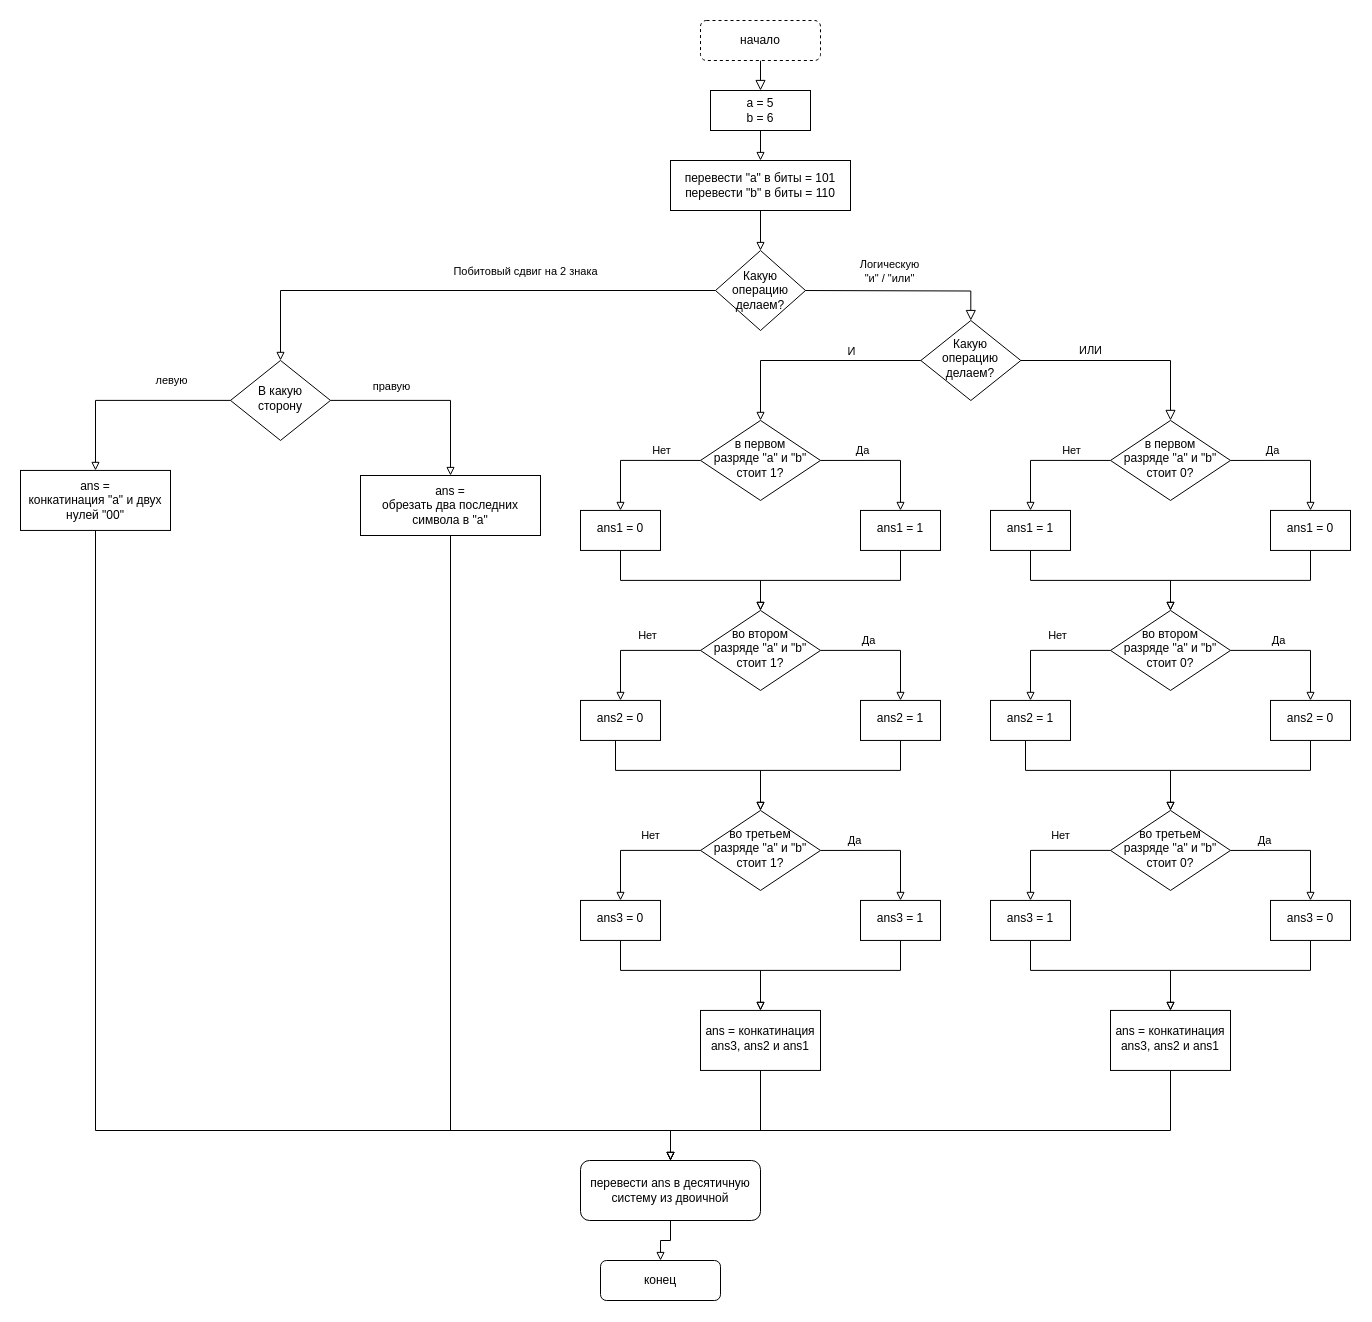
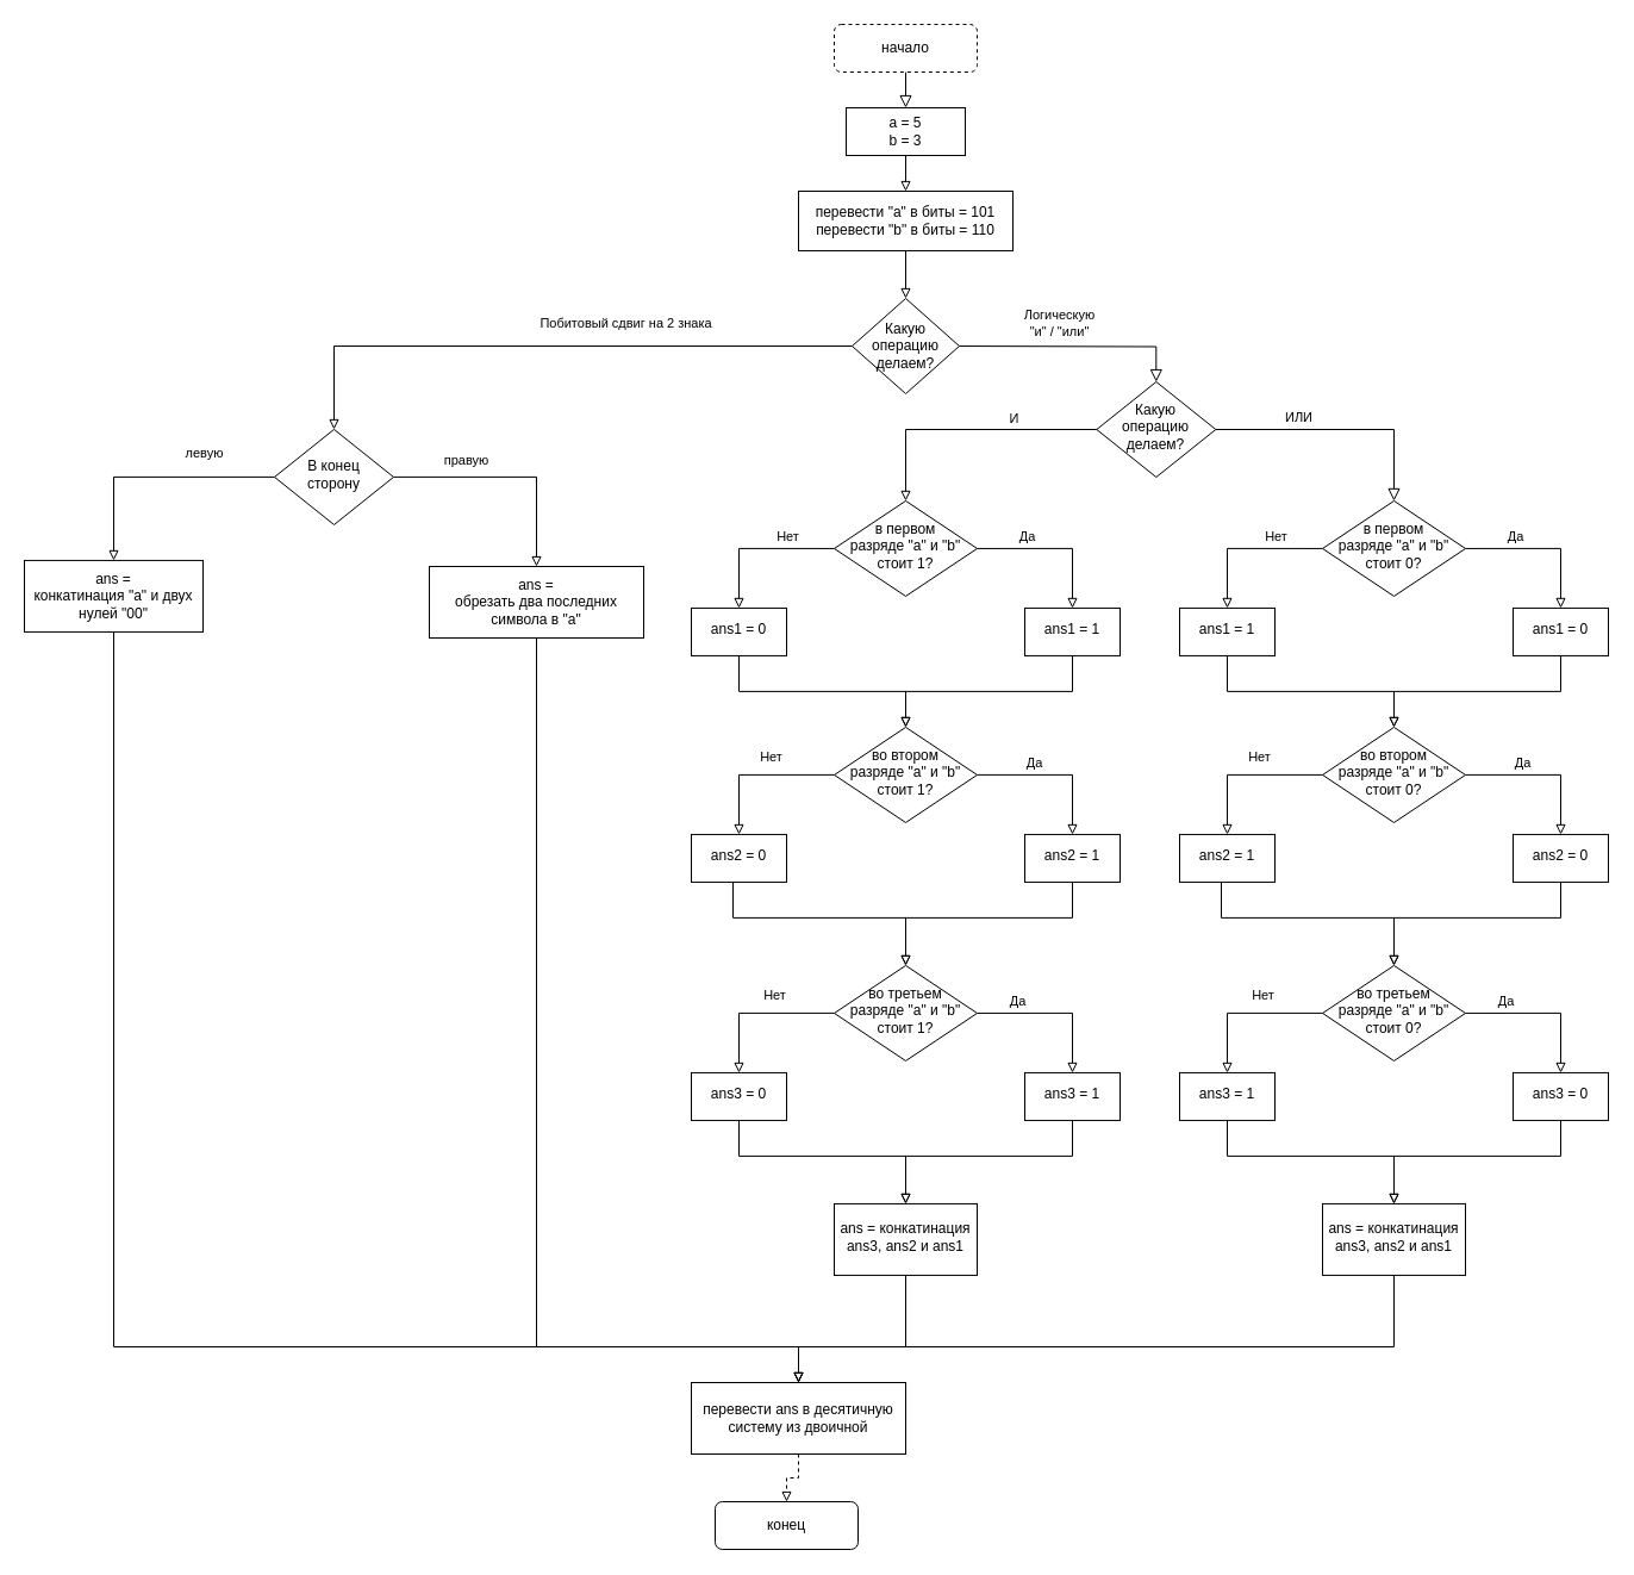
- <mxCell id="11" value="&lt;div&gt;a = 5&lt;/div&gt;&lt;div&gt;b = 6&lt;br&gt;&lt;/div&gt;" style="rounded=0;whiteSpace=wrap;html=1;verticalAlign=middle;" parent="1" vertex="1"><mxGeometry x="710" y="90" width="100" height="40" as="geometry" /></mxCell>
+ <mxCell id="11" value="&lt;div&gt;a = 5&lt;/div&gt;&lt;div&gt;b = 3&lt;br&gt;&lt;/div&gt;" style="rounded=0;whiteSpace=wrap;html=1;verticalAlign=middle;" parent="1" vertex="1"><mxGeometry x="710" y="90" width="100" height="40" as="geometry" /></mxCell>
- <mxCell id="8" value="В какую сторону" style="rhombus;whiteSpace=wrap;html=1;shadow=0;fontFamily=Helvetica;fontSize=12;align=center;strokeWidth=1;spacing=6;spacingTop=-4;verticalAlign=middle;" parent="1" vertex="1"><mxGeometry x="230" y="359.94" width="100" height="80" as="geometry" /></mxCell>
+ <mxCell id="8" value="В конец сторону" style="rhombus;whiteSpace=wrap;html=1;shadow=0;fontFamily=Helvetica;fontSize=12;align=center;strokeWidth=1;spacing=6;spacingTop=-4;verticalAlign=middle;" parent="1" vertex="1"><mxGeometry x="230" y="359.94" width="100" height="80" as="geometry" /></mxCell>
- <mxCell id="86" value="перевести ans в десятичную систему из двоичной" style="whiteSpace=wrap;html=1;rounded=1;" parent="1" vertex="1"><mxGeometry x="580" y="1160" width="180" height="60" as="geometry" /></mxCell>
+ <mxCell id="86" value="перевести ans в десятичную систему из двоичной" style="rounded=0;whiteSpace=wrap;html=1;" parent="1" vertex="1"><mxGeometry x="580" y="1160" width="180" height="60" as="geometry" /></mxCell>
- <mxCell id="85" value="" style="edgeStyle=orthogonalEdgeStyle;rounded=0;orthogonalLoop=1;jettySize=auto;html=1;endArrow=block;endFill=0;" parent="1" source="86" target="9" edge="1"><mxGeometry relative="1" as="geometry" /></mxCell>
+ <mxCell id="85" value="" style="edgeStyle=orthogonalEdgeStyle;rounded=0;orthogonalLoop=1;jettySize=auto;html=1;endArrow=block;endFill=0;dashed=1;" parent="1" source="86" target="9" edge="1"><mxGeometry relative="1" as="geometry" /></mxCell>
